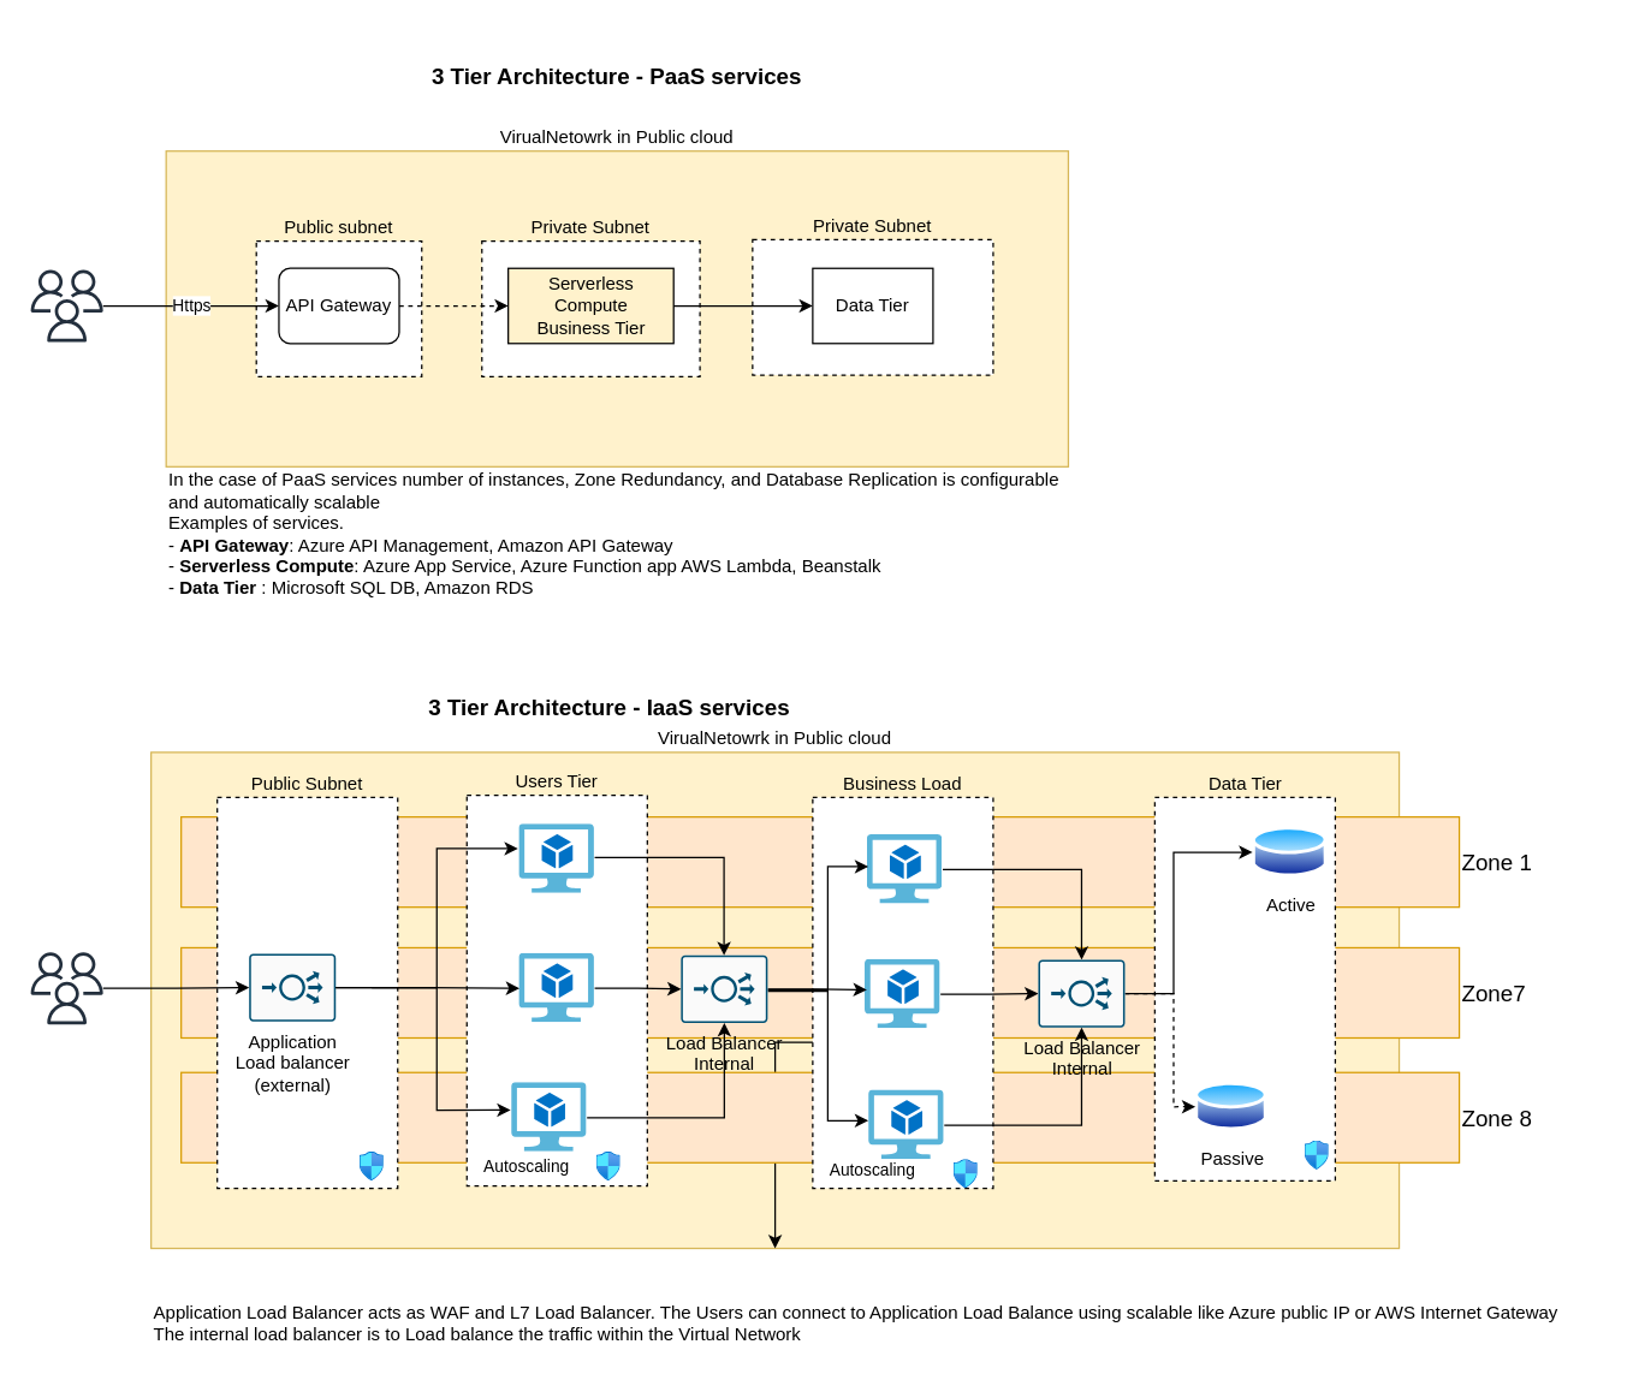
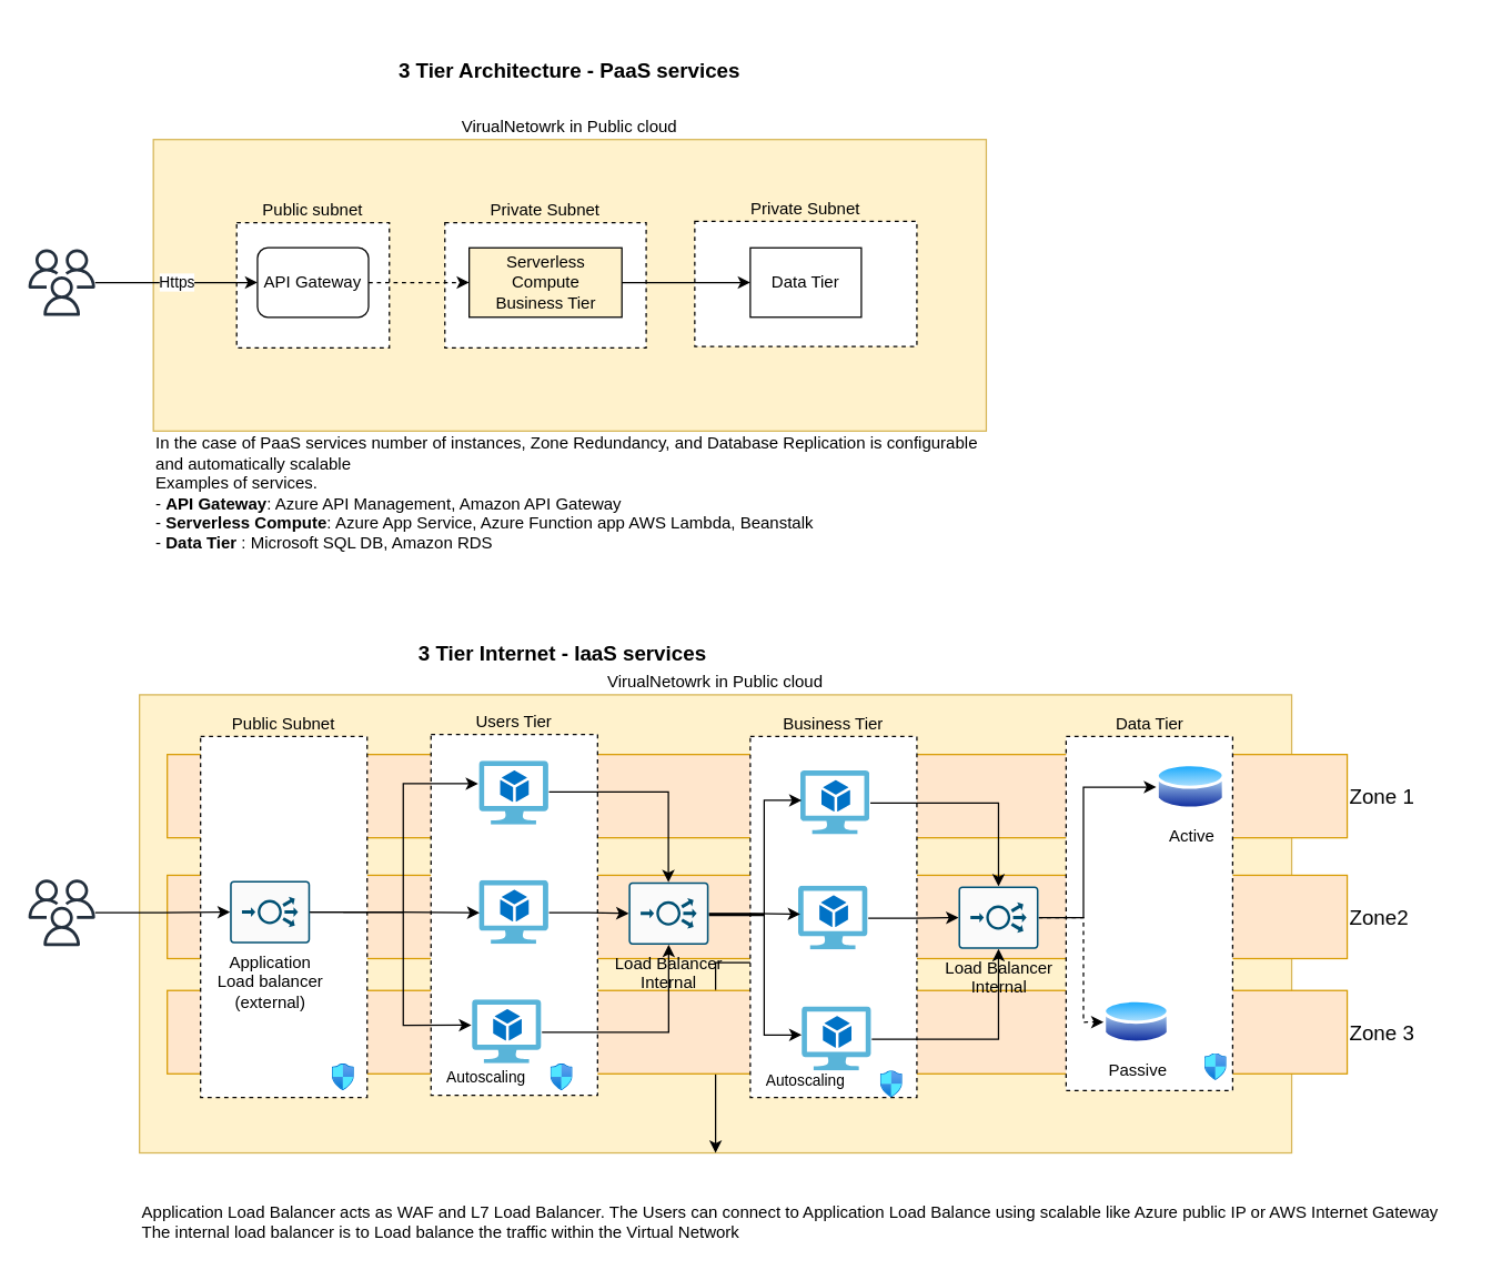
- <mxCell id="20" value="&lt;b&gt;&lt;font style=&quot;font-size: 15px;&quot;&gt;3 Tier Architecture - IaaS services&lt;/font&gt;&lt;/b&gt;" style="text;html=1;strokeColor=none;fillColor=none;align=center;verticalAlign=middle;whiteSpace=wrap;rounded=0;dashed=1;" vertex="1" parent="1"><mxGeometry x="250" y="440" width="310" height="60" as="geometry" /></mxCell>
+ <mxCell id="20" value="&lt;b&gt;&lt;font style=&quot;font-size: 15px;&quot;&gt;3 Tier Internet - IaaS services&lt;/font&gt;&lt;/b&gt;" style="text;html=1;strokeColor=none;fillColor=none;align=center;verticalAlign=middle;whiteSpace=wrap;rounded=0;dashed=1;" vertex="1" parent="1"><mxGeometry x="250" y="440" width="310" height="60" as="geometry" /></mxCell>
- <mxCell id="21" value="Business Load" style="rounded=0;whiteSpace=wrap;html=1;dashed=1;fontSize=12;labelPosition=center;verticalLabelPosition=top;align=center;verticalAlign=bottom;" vertex="1" parent="1"><mxGeometry x="540" y="530" width="120" height="260" as="geometry" /></mxCell>
+ <mxCell id="21" value="Business Tier" style="rounded=0;whiteSpace=wrap;html=1;dashed=1;fontSize=12;labelPosition=center;verticalLabelPosition=top;align=center;verticalAlign=bottom;" vertex="1" parent="1"><mxGeometry x="540" y="530" width="120" height="260" as="geometry" /></mxCell>
- <mxCell id="5" value="Zone7" style="rounded=0;whiteSpace=wrap;html=1;fontSize=15;fillColor=#ffe6cc;strokeColor=#d79b00;labelPosition=right;verticalLabelPosition=middle;align=left;verticalAlign=middle;" vertex="1" parent="1"><mxGeometry x="120" y="630" width="850" height="60" as="geometry" /></mxCell>
+ <mxCell id="5" value="Zone2" style="rounded=0;whiteSpace=wrap;html=1;fontSize=15;fillColor=#ffe6cc;strokeColor=#d79b00;labelPosition=right;verticalLabelPosition=middle;align=left;verticalAlign=middle;" vertex="1" parent="1"><mxGeometry x="120" y="630" width="850" height="60" as="geometry" /></mxCell>
- <mxCell id="4" value="Zone 8" style="rounded=0;whiteSpace=wrap;html=1;fontSize=15;fillColor=#ffe6cc;strokeColor=#d79b00;labelPosition=right;verticalLabelPosition=middle;align=left;verticalAlign=middle;" vertex="1" parent="1"><mxGeometry x="120" y="713" width="850" height="60" as="geometry" /></mxCell>
+ <mxCell id="4" value="Zone 3" style="rounded=0;whiteSpace=wrap;html=1;fontSize=15;fillColor=#ffe6cc;strokeColor=#d79b00;labelPosition=right;verticalLabelPosition=middle;align=left;verticalAlign=middle;" vertex="1" parent="1"><mxGeometry x="120" y="713" width="850" height="60" as="geometry" /></mxCell>
